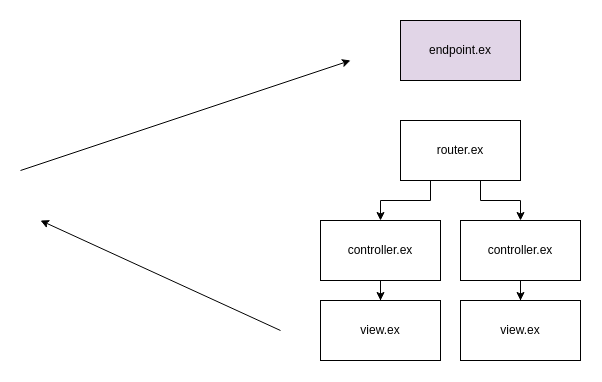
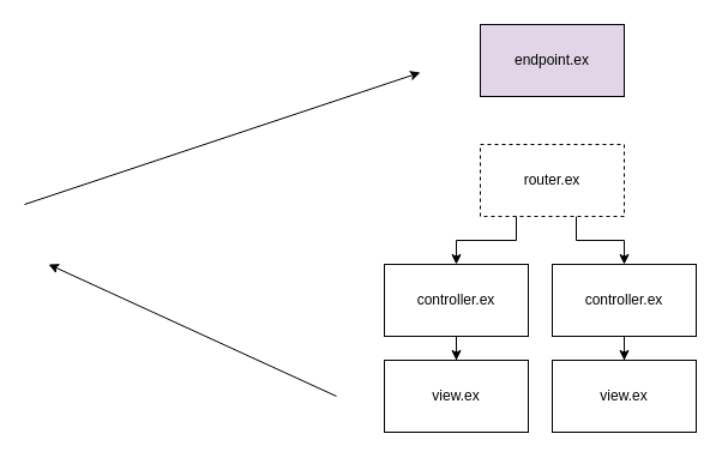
- <mxCell id="5" value="router.ex" style="rounded=0;whiteSpace=wrap;html=1;" vertex="1" parent="1"><mxGeometry x="400" y="120" width="120" height="60" as="geometry" /></mxCell>
+ <mxCell id="5" value="router.ex" style="rounded=0;whiteSpace=wrap;html=1;dashed=1;" vertex="1" parent="1"><mxGeometry x="400" y="120" width="120" height="60" as="geometry" /></mxCell>
